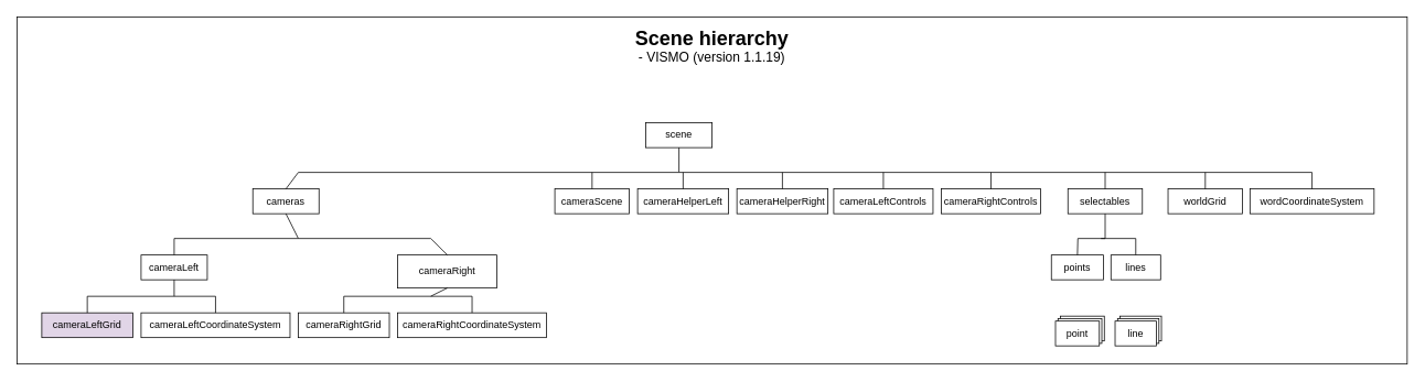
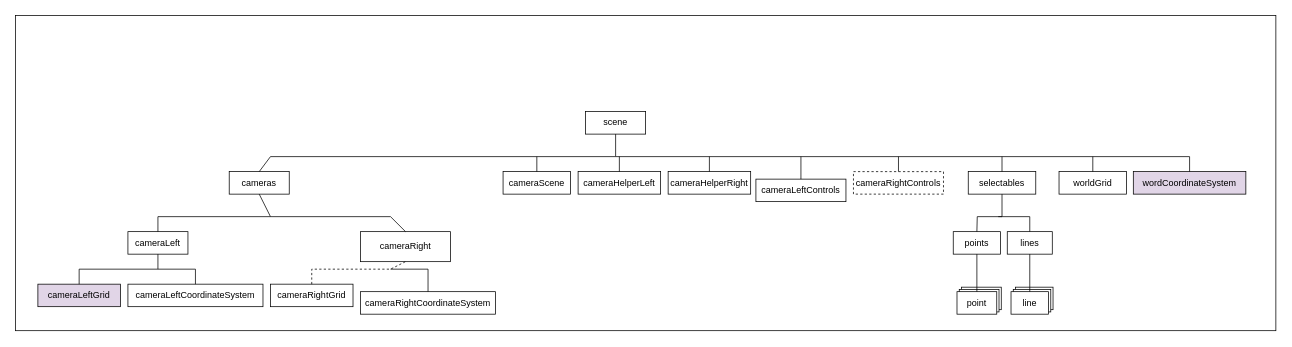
- <mxCell id="7" value="&lt;div&gt;&lt;font size=&quot;1&quot;&gt;&lt;b&gt;&lt;font style=&quot;font-size: 24px;&quot;&gt;Scene hierarchy&lt;br&gt;&lt;/font&gt;&lt;/b&gt;&lt;/font&gt;&lt;/div&gt;&lt;div style=&quot;font-size: 16px;&quot;&gt;&lt;font style=&quot;font-size: 16px;&quot;&gt;- VISMO &lt;font style=&quot;font-size: 16px;&quot;&gt;(version 1.1.19)&lt;/font&gt;&lt;/font&gt;&lt;/div&gt;" style="text;html=1;strokeColor=none;fillColor=none;align=center;verticalAlign=middle;whiteSpace=wrap;rounded=0;" parent="1" vertex="1"><mxGeometry x="715" y="20" width="290" height="70" as="geometry" /></mxCell>
- <mxCell id="13" value="cameraLeftControls" style="rounded=0;whiteSpace=wrap;html=1;" vertex="1" parent="1"><mxGeometry x="1007" y="228" width="120" height="30" as="geometry" /></mxCell>
+ <mxCell id="13" value="cameraLeftControls" style="rounded=0;whiteSpace=wrap;html=1;" vertex="1" parent="1"><mxGeometry x="1007" y="238" width="120" height="30" as="geometry" /></mxCell>
- <mxCell id="14" value="cameraRightControls" style="rounded=0;whiteSpace=wrap;html=1;" vertex="1" parent="1"><mxGeometry x="1137" y="228" width="120" height="30" as="geometry" /></mxCell>
+ <mxCell id="14" value="cameraRightControls" style="rounded=0;whiteSpace=wrap;html=1;dashed=1;" vertex="1" parent="1"><mxGeometry x="1137" y="228" width="120" height="30" as="geometry" /></mxCell>
- <mxCell id="17" value="wordCoordinateSystem" style="rounded=0;whiteSpace=wrap;html=1;" vertex="1" parent="1"><mxGeometry x="1510" y="228" width="150" height="30" as="geometry" /></mxCell>
+ <mxCell id="17" value="wordCoordinateSystem" style="rounded=0;whiteSpace=wrap;html=1;fillColor=#e1d5e7;" vertex="1" parent="1"><mxGeometry x="1510" y="228" width="150" height="30" as="geometry" /></mxCell>
- <mxCell id="45" value="" style="endArrow=none;html=1;rounded=0;exitX=0.5;exitY=0;exitDx=0;exitDy=0;entryX=0.5;entryY=1;entryDx=0;entryDy=0;" edge="1" parent="1" source="20" target="19"><mxGeometry width="50" height="50" relative="1" as="geometry"><mxPoint x="450" y="378" as="sourcePoint" /><mxPoint x="500" y="328" as="targetPoint" /><Array as="points"><mxPoint x="415" y="358" /><mxPoint x="520" y="358" /></Array></mxGeometry></mxCell>
+ <mxCell id="45" value="" style="endArrow=none;html=1;rounded=0;exitX=0.5;exitY=0;exitDx=0;exitDy=0;entryX=0.5;entryY=1;entryDx=0;entryDy=0;dashed=1;" edge="1" parent="1" source="20" target="19"><mxGeometry width="50" height="50" relative="1" as="geometry"><mxPoint x="450" y="378" as="sourcePoint" /><mxPoint x="500" y="328" as="targetPoint" /><Array as="points"><mxPoint x="415" y="358" /><mxPoint x="520" y="358" /></Array></mxGeometry></mxCell>
+ <mxCell id="39" value="" style="endArrow=none;html=1;rounded=0;entryX=0.5;entryY=1;entryDx=0;entryDy=0;exitX=0.5;exitY=0;exitDx=0;exitDy=0;" edge="1" parent="1" source="26" target="24"><mxGeometry width="50" height="50" relative="1" as="geometry"><mxPoint x="1300" y="378" as="sourcePoint" /><mxPoint x="1350" y="328" as="targetPoint" /></mxGeometry></mxCell>
+ <mxCell id="40" value="" style="endArrow=none;html=1;rounded=0;entryX=0.5;entryY=1;entryDx=0;entryDy=0;exitX=0.5;exitY=0;exitDx=0;exitDy=0;" edge="1" parent="1" source="25" target="27"><mxGeometry width="50" height="50" relative="1" as="geometry"><mxPoint x="1311.5" y="398" as="sourcePoint" /><mxPoint x="1311.5" y="348" as="targetPoint" /></mxGeometry></mxCell>
- <mxCell id="23" value="cameraRightCoordinateSystem" style="rounded=0;whiteSpace=wrap;html=1;" vertex="1" parent="1"><mxGeometry x="480" y="378" width="180" height="30" as="geometry" /></mxCell>
+ <mxCell id="23" value="cameraRightCoordinateSystem" style="rounded=0;whiteSpace=wrap;html=1;" vertex="1" parent="1"><mxGeometry x="480" y="388" width="180" height="30" as="geometry" /></mxCell>
